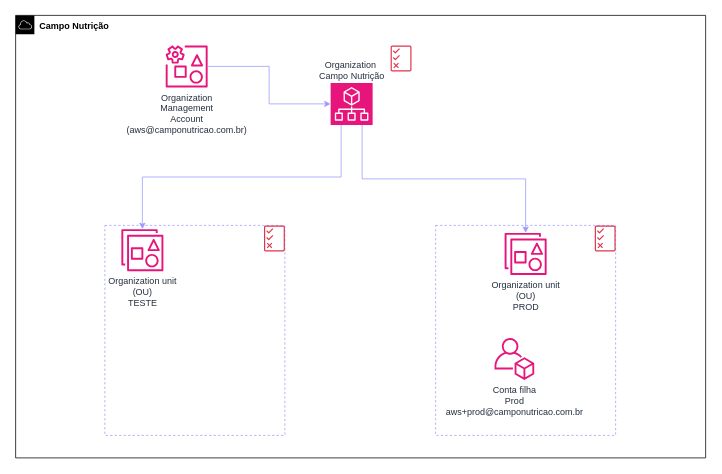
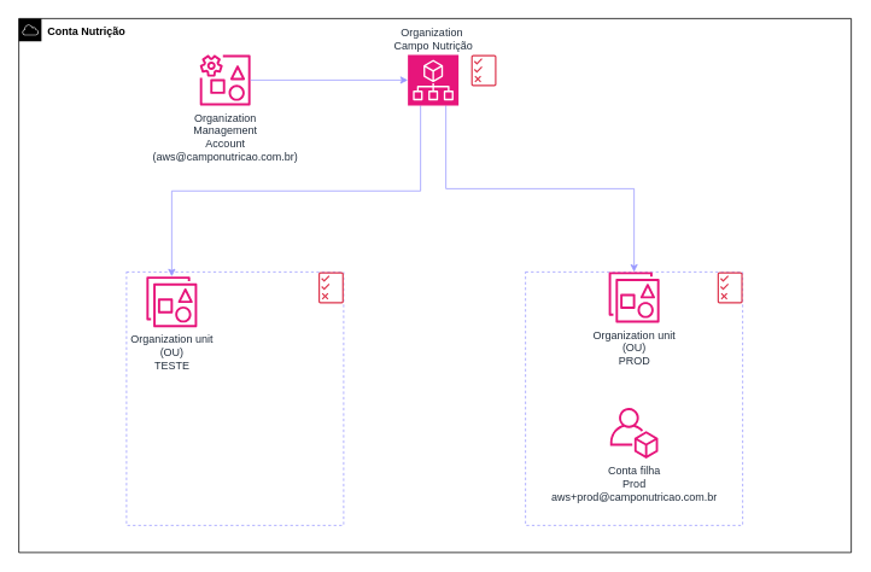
- <mxCell id="2" value="&lt;font size=&quot;1&quot; style=&quot;&quot;&gt;&lt;b style=&quot;font-size: 12px;&quot;&gt;Campo Nutrição&lt;/b&gt;&lt;/font&gt;" style="sketch=0;outlineConnect=0;html=1;whiteSpace=wrap;fontSize=12;fontStyle=0;shape=mxgraph.aws4.group;grIcon=mxgraph.aws4.group_aws_cloud;verticalAlign=top;align=left;spacingLeft=30;dashed=0;" vertex="1" parent="1"><mxGeometry x="20" y="20" width="920" height="590" as="geometry" /></mxCell>
+ <mxCell id="2" value="&lt;font size=&quot;1&quot; style=&quot;&quot;&gt;&lt;b style=&quot;font-size: 12px;&quot;&gt;Conta Nutrição&lt;/b&gt;&lt;/font&gt;" style="sketch=0;outlineConnect=0;html=1;whiteSpace=wrap;fontSize=12;fontStyle=0;shape=mxgraph.aws4.group;grIcon=mxgraph.aws4.group_aws_cloud;verticalAlign=top;align=left;spacingLeft=30;dashed=0;" vertex="1" parent="1"><mxGeometry x="20" y="20" width="920" height="590" as="geometry" /></mxCell>
- <mxCell id="7" value="Organization&amp;nbsp;&lt;br&gt;Campo Nutrição" style="sketch=0;points=[[0,0,0],[0.25,0,0],[0.5,0,0],[0.75,0,0],[1,0,0],[0,1,0],[0.25,1,0],[0.5,1,0],[0.75,1,0],[1,1,0],[0,0.25,0],[0,0.5,0],[0,0.75,0],[1,0.25,0],[1,0.5,0],[1,0.75,0]];points=[[0,0,0],[0.25,0,0],[0.5,0,0],[0.75,0,0],[1,0,0],[0,1,0],[0.25,1,0],[0.5,1,0],[0.75,1,0],[1,1,0],[0,0.25,0],[0,0.5,0],[0,0.75,0],[1,0.25,0],[1,0.5,0],[1,0.75,0]];outlineConnect=0;fontColor=#232F3E;fillColor=#E7157B;strokeColor=#ffffff;dashed=0;verticalLabelPosition=top;verticalAlign=bottom;align=center;html=1;fontSize=12;fontStyle=0;aspect=fixed;shape=mxgraph.aws4.resourceIcon;resIcon=mxgraph.aws4.organizations;labelPosition=center;" vertex="1" parent="1"><mxGeometry x="440" y="110" width="56" height="56" as="geometry" /></mxCell>
+ <mxCell id="7" value="Organization&amp;nbsp;&lt;br&gt;Campo Nutrição" style="sketch=0;points=[[0,0,0],[0.25,0,0],[0.5,0,0],[0.75,0,0],[1,0,0],[0,1,0],[0.25,1,0],[0.5,1,0],[0.75,1,0],[1,1,0],[0,0.25,0],[0,0.5,0],[0,0.75,0],[1,0.25,0],[1,0.5,0],[1,0.75,0]];points=[[0,0,0],[0.25,0,0],[0.5,0,0],[0.75,0,0],[1,0,0],[0,1,0],[0.25,1,0],[0.5,1,0],[0.75,1,0],[1,1,0],[0,0.25,0],[0,0.5,0],[0,0.75,0],[1,0.25,0],[1,0.5,0],[1,0.75,0]];outlineConnect=0;fontColor=#232F3E;fillColor=#E7157B;strokeColor=#ffffff;dashed=0;verticalLabelPosition=top;verticalAlign=bottom;align=center;html=1;fontSize=12;fontStyle=0;aspect=fixed;shape=mxgraph.aws4.resourceIcon;resIcon=mxgraph.aws4.organizations;labelPosition=center;" vertex="1" parent="1"><mxGeometry x="450" y="60" width="56" height="56" as="geometry" /></mxCell>
- <mxCell id="8" value="Organization unit&lt;br&gt;(OU)&lt;br&gt;PROD" style="sketch=0;outlineConnect=0;fontColor=#232F3E;gradientColor=none;fillColor=#E7157B;strokeColor=none;dashed=0;verticalLabelPosition=bottom;verticalAlign=top;align=center;html=1;fontSize=12;fontStyle=0;aspect=fixed;pointerEvents=1;shape=mxgraph.aws4.organizations_organizational_unit2;" vertex="1" parent="1"><mxGeometry x="672" y="310" width="56" height="56" as="geometry" /></mxCell>
+ <mxCell id="8" value="Organization unit&lt;br&gt;(OU)&lt;br&gt;PROD" style="sketch=0;outlineConnect=0;fontColor=#232F3E;gradientColor=none;fillColor=#E7157B;strokeColor=none;dashed=0;verticalLabelPosition=bottom;verticalAlign=top;align=center;html=1;fontSize=12;fontStyle=0;aspect=fixed;pointerEvents=1;shape=mxgraph.aws4.organizations_organizational_unit2;" vertex="1" parent="1"><mxGeometry x="672" y="300" width="56" height="56" as="geometry" /></mxCell>
- <mxCell id="10" value="Conta filha&lt;br&gt;Prod&lt;br&gt;aws+prod@camponutricao.com.br" style="sketch=0;outlineConnect=0;fontColor=#232F3E;gradientColor=none;fillColor=#E7157B;strokeColor=none;dashed=0;verticalLabelPosition=bottom;verticalAlign=top;align=center;html=1;fontSize=12;fontStyle=0;aspect=fixed;pointerEvents=1;shape=mxgraph.aws4.organizations_account;" vertex="1" parent="1"><mxGeometry x="658.43" y="450" width="53.13" height="56" as="geometry" /></mxCell>
+ <mxCell id="10" value="Conta filha&lt;br&gt;Prod&lt;br&gt;aws+prod@camponutricao.com.br" style="sketch=0;outlineConnect=0;fontColor=#232F3E;gradientColor=none;fillColor=#E7157B;strokeColor=none;dashed=0;verticalLabelPosition=bottom;verticalAlign=top;align=center;html=1;fontSize=12;fontStyle=0;aspect=fixed;pointerEvents=1;shape=mxgraph.aws4.organizations_account;" vertex="1" parent="1"><mxGeometry x="673.43" y="450" width="53.13" height="56" as="geometry" /></mxCell>
